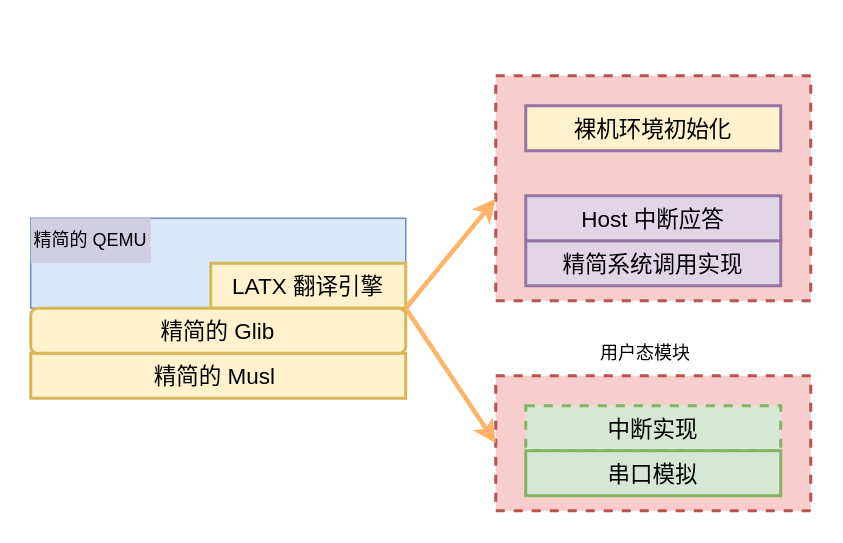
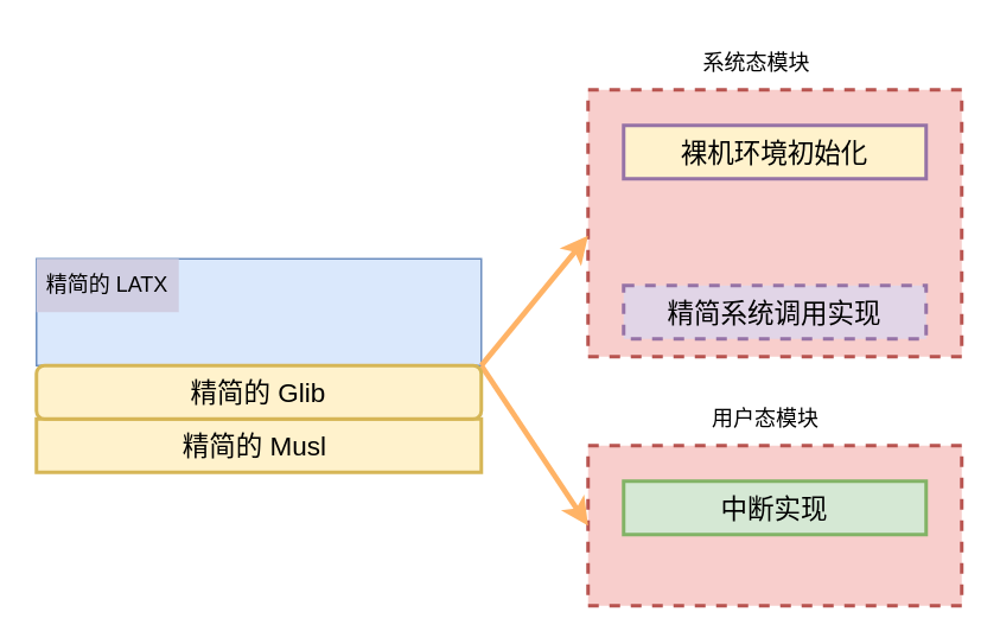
+ <mxCell id="16" value="系统态模块" style="text;html=1;strokeColor=none;fillColor=none;align=center;verticalAlign=middle;whiteSpace=wrap;rounded=0;" parent="1" vertex="1"><mxGeometry x="390" y="20" width="70" height="30" as="geometry" /></mxCell>
- <mxCell id="12" value="Host 中断应答" style="rounded=0;whiteSpace=wrap;html=1;fillColor=#e1d5e7;strokeColor=#9673a6;fontSize=15;strokeWidth=2;glass=0;sketch=0;shadow=0;" parent="1" vertex="1"><mxGeometry x="350" y="130" width="170" height="30" as="geometry" /></mxCell>
- <mxCell id="11" value="精简的 QEMU" style="text;html=1;strokeColor=none;fillColor=#d0cee2;align=center;verticalAlign=middle;whiteSpace=wrap;rounded=0;shadow=0;" parent="1" vertex="1"><mxGeometry x="20" y="145" width="80" height="30" as="geometry" /></mxCell>
+ <mxCell id="11" value="精简的 LATX" style="text;html=1;strokeColor=none;fillColor=#d0cee2;align=center;verticalAlign=middle;whiteSpace=wrap;rounded=0;shadow=0;" parent="1" vertex="1"><mxGeometry x="20" y="145" width="80" height="30" as="geometry" /></mxCell>
- <mxCell id="10" value="精简系统调用实现" style="rounded=0;whiteSpace=wrap;html=1;fillColor=#e1d5e7;strokeColor=#9673a6;fontSize=15;strokeWidth=2;glass=0;sketch=0;shadow=0;" parent="1" vertex="1"><mxGeometry x="350" y="160" width="170" height="30" as="geometry" /></mxCell>
+ <mxCell id="10" value="精简系统调用实现" style="rounded=0;whiteSpace=wrap;html=1;fillColor=#e1d5e7;strokeColor=#9673a6;fontSize=15;strokeWidth=2;glass=0;sketch=0;shadow=0;dashed=1;" parent="1" vertex="1"><mxGeometry x="350" y="160" width="170" height="30" as="geometry" /></mxCell>
- <mxCell id="5" value="LATX 翻译引擎" style="rounded=0;whiteSpace=wrap;html=1;fillColor=#fff2cc;strokeColor=#d6b656;fontSize=15;gradientColor=none;strokeWidth=2;glass=0;sketch=0;shadow=0;" parent="1" vertex="1"><mxGeometry x="140" y="175" width="130" height="30" as="geometry" /></mxCell>
- <mxCell id="14" value="中断实现" style="rounded=0;whiteSpace=wrap;html=1;fillColor=#d5e8d4;strokeColor=#82b366;fontSize=15;strokeWidth=2;glass=0;sketch=0;shadow=0;dashed=1;" parent="1" vertex="1"><mxGeometry x="350" y="270" width="170" height="30" as="geometry" /></mxCell>
+ <mxCell id="14" value="中断实现" style="rounded=0;whiteSpace=wrap;html=1;fillColor=#d5e8d4;strokeColor=#82b366;fontSize=15;strokeWidth=2;glass=0;sketch=0;shadow=0;" parent="1" vertex="1"><mxGeometry x="350" y="270" width="170" height="30" as="geometry" /></mxCell>
- <mxCell id="15" value="串口模拟" style="rounded=0;whiteSpace=wrap;html=1;fillColor=#d5e8d4;strokeColor=#82b366;fontSize=15;strokeWidth=2;glass=0;sketch=0;shadow=0;" parent="1" vertex="1"><mxGeometry x="350" y="300" width="170" height="30" as="geometry" /></mxCell>
